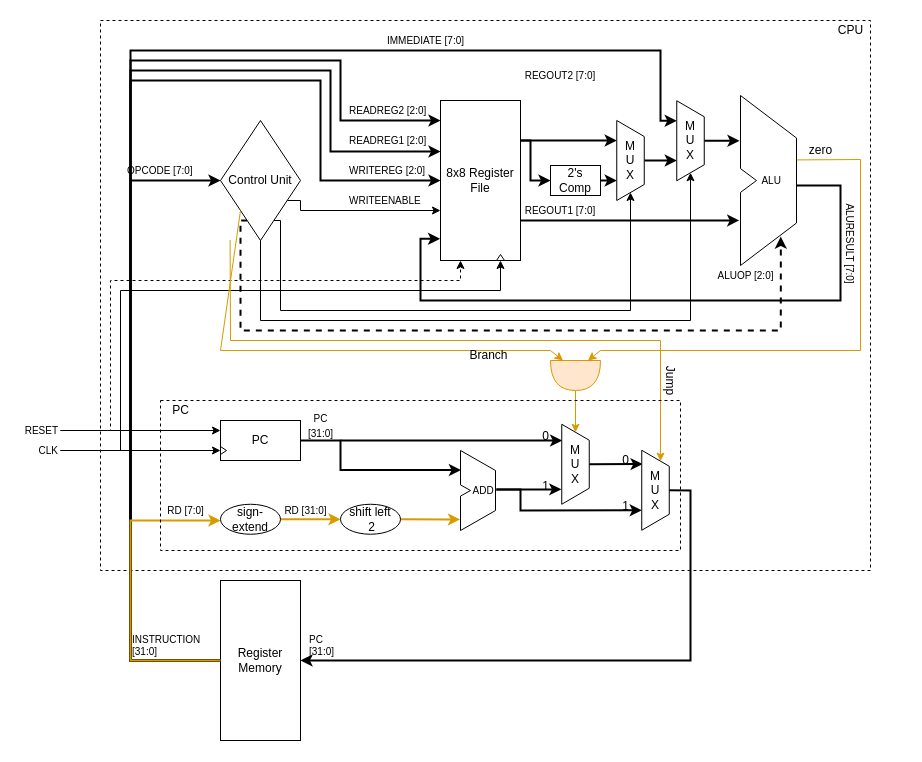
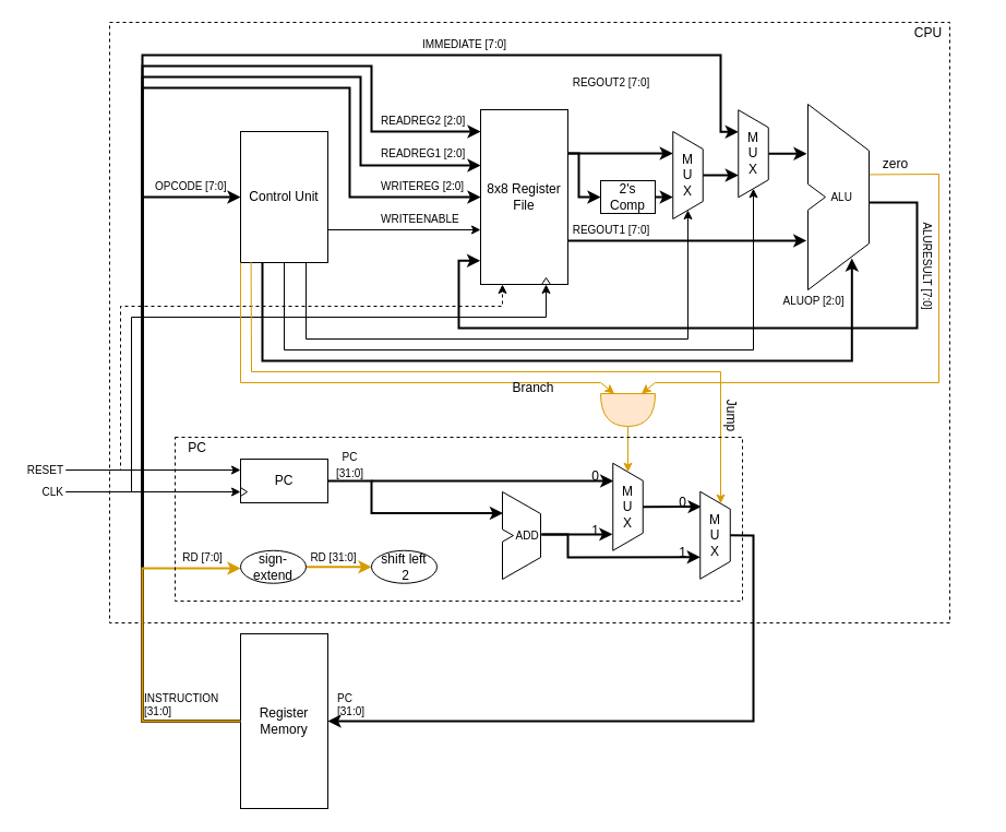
- <mxCell id="3" value="OPCODE [7:0]" style="text;html=1;align=left;verticalAlign=middle;resizable=0;points=[];autosize=1;fontSize=10;" parent="1" vertex="1"><mxGeometry x="125" y="160" width="80" height="20" as="geometry" /></mxCell>
+ <mxCell id="3" value="OPCODE [7:0]" style="text;html=1;align=left;verticalAlign=middle;resizable=0;points=[];autosize=1;fontSize=10;" parent="1" vertex="1"><mxGeometry x="140" y="160" width="80" height="20" as="geometry" /></mxCell>
- <mxCell id="8" value="Control Unit" style="rhombus;whiteSpace=wrap;html=1;" parent="1" vertex="1"><mxGeometry x="220" y="120" width="80" height="120" as="geometry" /></mxCell>
+ <mxCell id="8" value="Control Unit" style="rounded=0;whiteSpace=wrap;html=1;" parent="1" vertex="1"><mxGeometry x="220" y="120" width="80" height="120" as="geometry" /></mxCell>
- <mxCell id="7" style="edgeStyle=orthogonalEdgeStyle;rounded=0;orthogonalLoop=1;jettySize=auto;html=1;exitX=0.25;exitY=1;exitDx=0;exitDy=0;fontSize=10;entryX=0.504;entryY=0.83;entryDx=0;entryDy=0;entryPerimeter=0;strokeWidth=2;dashed=1;" parent="1" source="8" target="33" edge="1"><mxGeometry relative="1" as="geometry"><Array as="points"><mxPoint x="240" y="330" /><mxPoint x="780" y="330" /></Array></mxGeometry></mxCell>
+ <mxCell id="7" style="edgeStyle=orthogonalEdgeStyle;rounded=0;orthogonalLoop=1;jettySize=auto;html=1;exitX=0.25;exitY=1;exitDx=0;exitDy=0;fontSize=10;entryX=0.504;entryY=0.83;entryDx=0;entryDy=0;entryPerimeter=0;strokeWidth=2;" parent="1" source="8" target="33" edge="1"><mxGeometry relative="1" as="geometry"><Array as="points"><mxPoint x="240" y="330" /><mxPoint x="780" y="330" /></Array></mxGeometry></mxCell>
- <mxCell id="67" style="edgeStyle=none;html=1;exitX=1;exitY=0.5;exitDx=0;exitDy=0;entryX=-0.009;entryY=0.862;entryDx=0;entryDy=0;entryPerimeter=0;fillColor=#ffe6cc;strokeColor=#d79b00;strokeWidth=2;" parent="1" source="68" target="51" edge="1"><mxGeometry relative="1" as="geometry" /></mxCell>
